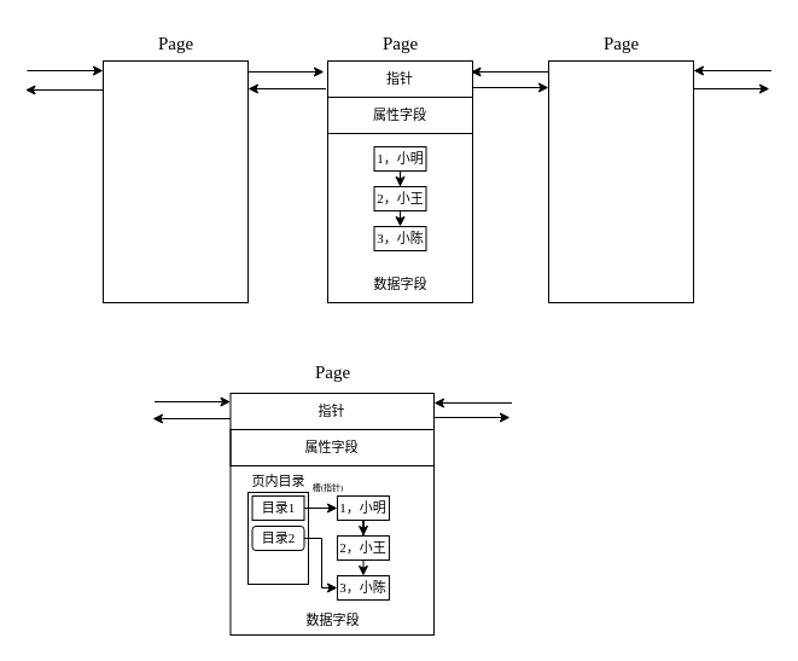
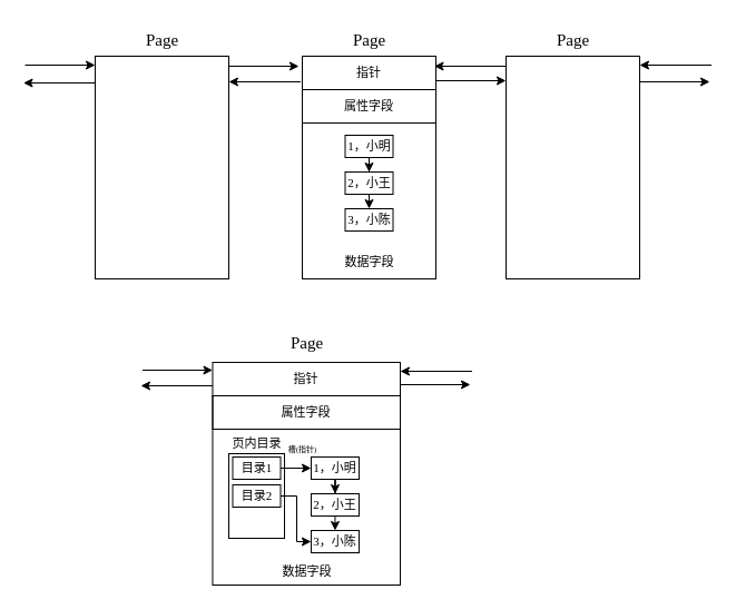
- <mxCell id="39" value="目录2" style="whiteSpace=wrap;html=1;fontSize=11;fontFamily=Hei;rounded=1;" vertex="1" parent="1"><mxGeometry x="208.5" y="435" width="43" height="20" as="geometry" /></mxCell>
+ <mxCell id="39" value="目录2" style="rounded=0;whiteSpace=wrap;html=1;fontSize=11;fontFamily=Hei;" vertex="1" parent="1"><mxGeometry x="208.5" y="435" width="43" height="20" as="geometry" /></mxCell>
